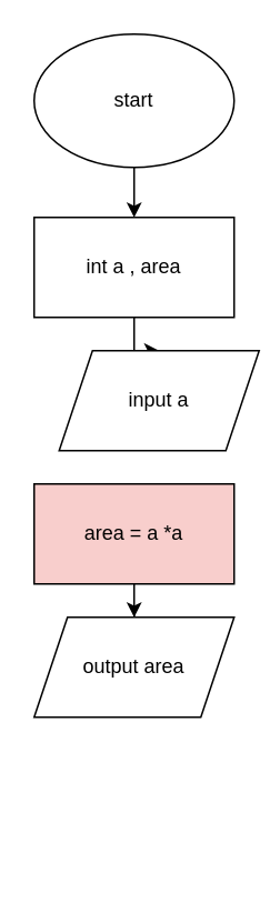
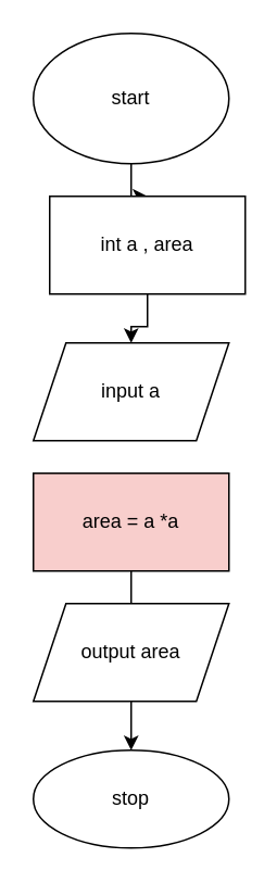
- <mxCell id="5" value="int a , area" style="whiteSpace=wrap;html=1;" vertex="1" parent="1"><mxGeometry x="20" y="130" width="120" height="60" as="geometry" /></mxCell>
+ <mxCell id="5" value="int a , area" style="whiteSpace=wrap;html=1;" vertex="1" parent="1"><mxGeometry x="30" y="120" width="120" height="60" as="geometry" /></mxCell>
- <mxCell id="6" value="input a" style="shape=parallelogram;perimeter=parallelogramPerimeter;whiteSpace=wrap;html=1;fixedSize=1;" vertex="1" parent="1"><mxGeometry x="35" y="210" width="120" height="60" as="geometry" /></mxCell>
+ <mxCell id="6" value="input a" style="shape=parallelogram;perimeter=parallelogramPerimeter;whiteSpace=wrap;html=1;fixedSize=1;" vertex="1" parent="1"><mxGeometry x="20" y="210" width="120" height="60" as="geometry" /></mxCell>
- <mxCell id="7" value="" style="edgeStyle=orthogonalEdgeStyle;rounded=0;orthogonalLoop=1;jettySize=auto;html=1;" edge="1" parent="1" source="8" target="10"><mxGeometry relative="1" as="geometry" /></mxCell>
+ <mxCell id="7" value="" style="edgeStyle=orthogonalEdgeStyle;rounded=0;orthogonalLoop=1;jettySize=auto;html=1;endArrow=none;" edge="1" parent="1" source="8" target="10"><mxGeometry relative="1" as="geometry" /></mxCell>
+ <mxCell id="9" value="" style="edgeStyle=orthogonalEdgeStyle;rounded=0;orthogonalLoop=1;jettySize=auto;html=1;" edge="1" parent="1" source="10" target="11"><mxGeometry relative="1" as="geometry" /></mxCell>
+ <mxCell id="11" value="stop" style="ellipse;whiteSpace=wrap;html=1;" vertex="1" parent="1"><mxGeometry x="20" y="460" width="120" height="60" as="geometry" /></mxCell>
